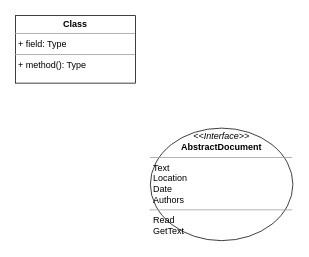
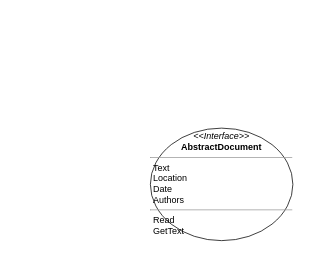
- <mxCell id="2" value="&lt;p style=&quot;margin:0px;margin-top:4px;text-align:center;&quot;&gt;&lt;b&gt;Class&lt;/b&gt;&lt;/p&gt;&lt;hr size=&quot;1&quot;/&gt;&lt;p style=&quot;margin:0px;margin-left:4px;&quot;&gt;+ field: Type&lt;/p&gt;&lt;hr size=&quot;1&quot;/&gt;&lt;p style=&quot;margin:0px;margin-left:4px;&quot;&gt;+ method(): Type&lt;/p&gt;" style="verticalAlign=top;align=left;overflow=fill;fontSize=12;fontFamily=Helvetica;html=1;" vertex="1" parent="1"><mxGeometry x="20" y="20" width="160" height="90" as="geometry" /></mxCell>
